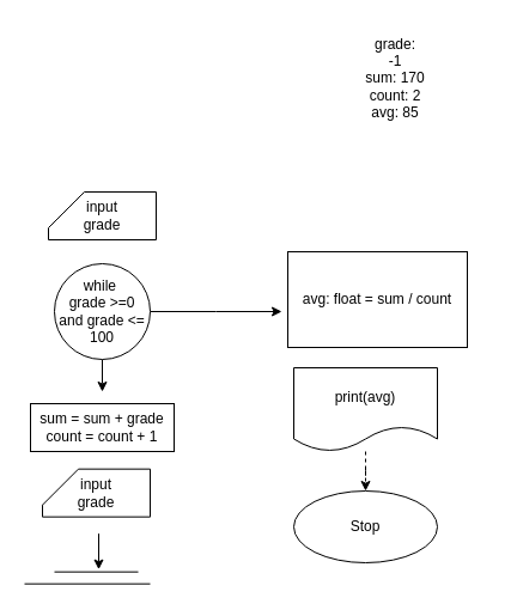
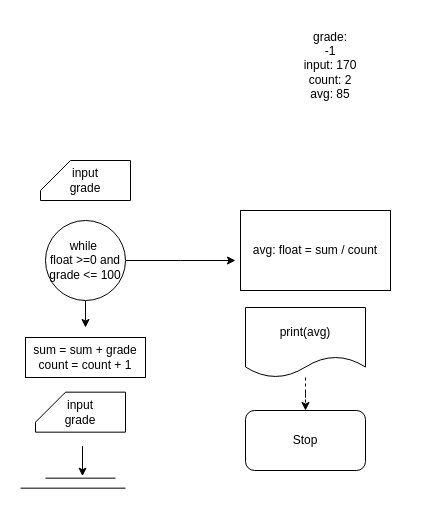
- <mxCell id="11" value="grade:&lt;div&gt;-1&lt;/div&gt;&lt;div&gt;sum: 170&lt;/div&gt;&lt;div&gt;count: 2&lt;/div&gt;&lt;div&gt;avg: 85&lt;/div&gt;" style="text;html=1;align=center;verticalAlign=middle;whiteSpace=wrap;rounded=0;" vertex="1" parent="1"><mxGeometry x="250" y="20" width="160" height="90" as="geometry" /></mxCell>
+ <mxCell id="11" value="grade:&lt;div&gt;-1&lt;/div&gt;&lt;div&gt;input: 170&lt;/div&gt;&lt;div&gt;count: 2&lt;/div&gt;&lt;div&gt;avg: 85&lt;/div&gt;" style="text;html=1;align=center;verticalAlign=middle;whiteSpace=wrap;rounded=0;" vertex="1" parent="1"><mxGeometry x="250" y="20" width="160" height="90" as="geometry" /></mxCell>
- <mxCell id="5" value="while&amp;nbsp;&lt;div&gt;grade &amp;gt;=0 and grade &amp;lt;= 100&lt;/div&gt;" style="ellipse;whiteSpace=wrap;html=1;aspect=fixed;" vertex="1" parent="1"><mxGeometry x="45" y="220" width="80" height="80" as="geometry" /></mxCell>
+ <mxCell id="5" value="while&amp;nbsp;&lt;div&gt;float &amp;gt;=0 and grade &amp;lt;= 100&lt;/div&gt;" style="ellipse;whiteSpace=wrap;html=1;aspect=fixed;" vertex="1" parent="1"><mxGeometry x="45" y="220" width="80" height="80" as="geometry" /></mxCell>
- <mxCell id="2" value="Stop" style="ellipse;whiteSpace=wrap;html=1;" vertex="1" parent="1"><mxGeometry x="245" y="410" width="120" height="60" as="geometry" /></mxCell>
+ <mxCell id="2" value="Stop" style="rounded=1;whiteSpace=wrap;html=1;" vertex="1" parent="1"><mxGeometry x="245" y="410" width="120" height="60" as="geometry" /></mxCell>
